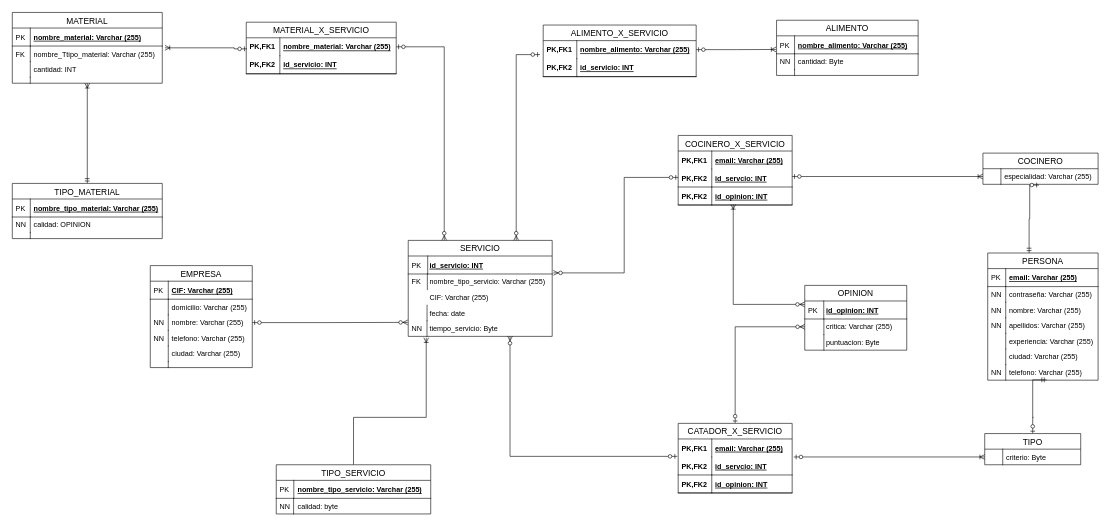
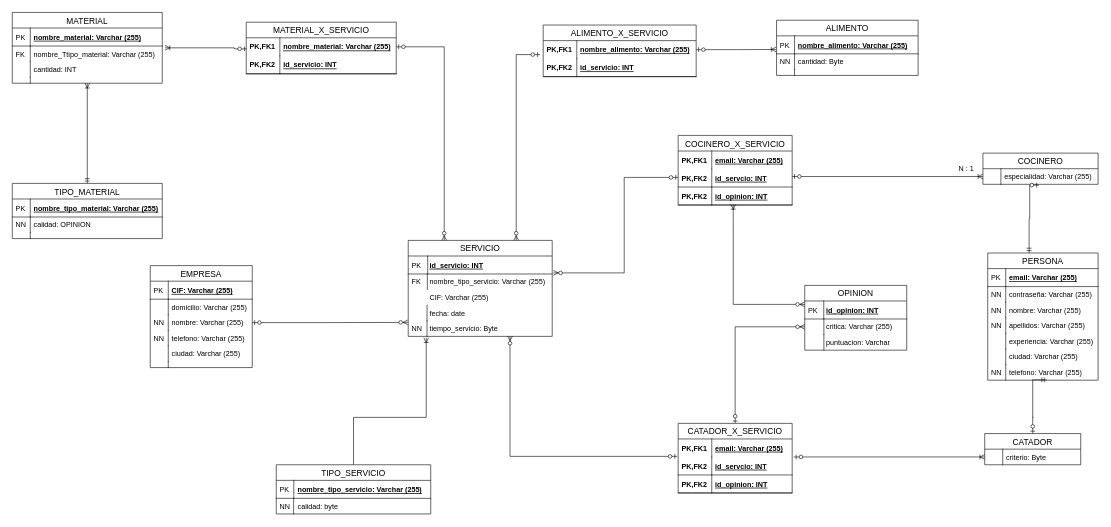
+ <mxCell id="28" value="N : 1" style="text;html=1;align=center;verticalAlign=middle;resizable=0;points=[];autosize=1;" parent="1" vertex="1"><mxGeometry x="1590" y="270.5" width="40" height="20" as="geometry" /></mxCell>
- <mxCell id="24" value="puntuacion: Byte" style="shape=partialRectangle;top=0;left=0;right=0;bottom=0;align=left;verticalAlign=top;fillColor=none;spacingLeft=34;spacingRight=4;overflow=hidden;rotatable=0;points=[[0,0.5],[1,0.5]];portConstraint=eastwest;dropTarget=0;fontSize=12;" parent="19" vertex="1"><mxGeometry y="82" width="170" height="26" as="geometry" /></mxCell>
+ <mxCell id="24" value="puntuacion: Varchar" style="shape=partialRectangle;top=0;left=0;right=0;bottom=0;align=left;verticalAlign=top;fillColor=none;spacingLeft=34;spacingRight=4;overflow=hidden;rotatable=0;points=[[0,0.5],[1,0.5]];portConstraint=eastwest;dropTarget=0;fontSize=12;" parent="19" vertex="1"><mxGeometry y="82" width="170" height="26" as="geometry" /></mxCell>
- <mxCell id="30" value="TIPO" style="swimlane;fontStyle=0;childLayout=stackLayout;horizontal=1;startSize=26;horizontalStack=0;resizeParent=1;resizeParentMax=0;resizeLast=0;collapsible=1;marginBottom=0;align=center;fontSize=14;" parent="1" vertex="1"><mxGeometry x="1641" y="722" width="160" height="52" as="geometry" /></mxCell>
+ <mxCell id="30" value="CATADOR" style="swimlane;fontStyle=0;childLayout=stackLayout;horizontal=1;startSize=26;horizontalStack=0;resizeParent=1;resizeParentMax=0;resizeLast=0;collapsible=1;marginBottom=0;align=center;fontSize=14;" parent="1" vertex="1"><mxGeometry x="1641" y="722" width="160" height="52" as="geometry" /></mxCell>
